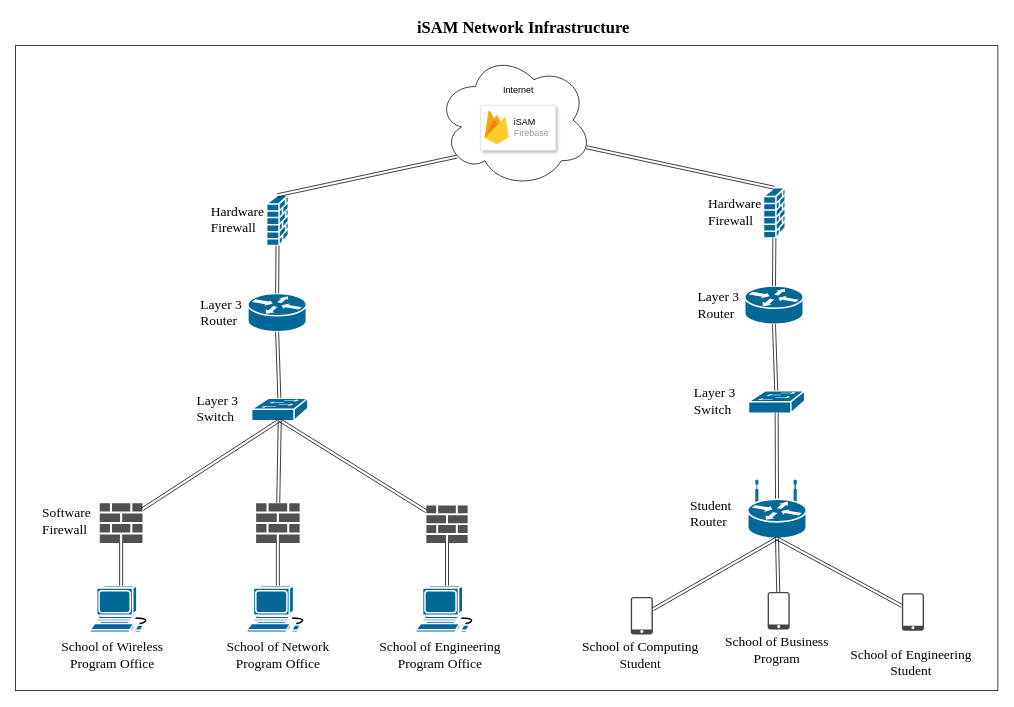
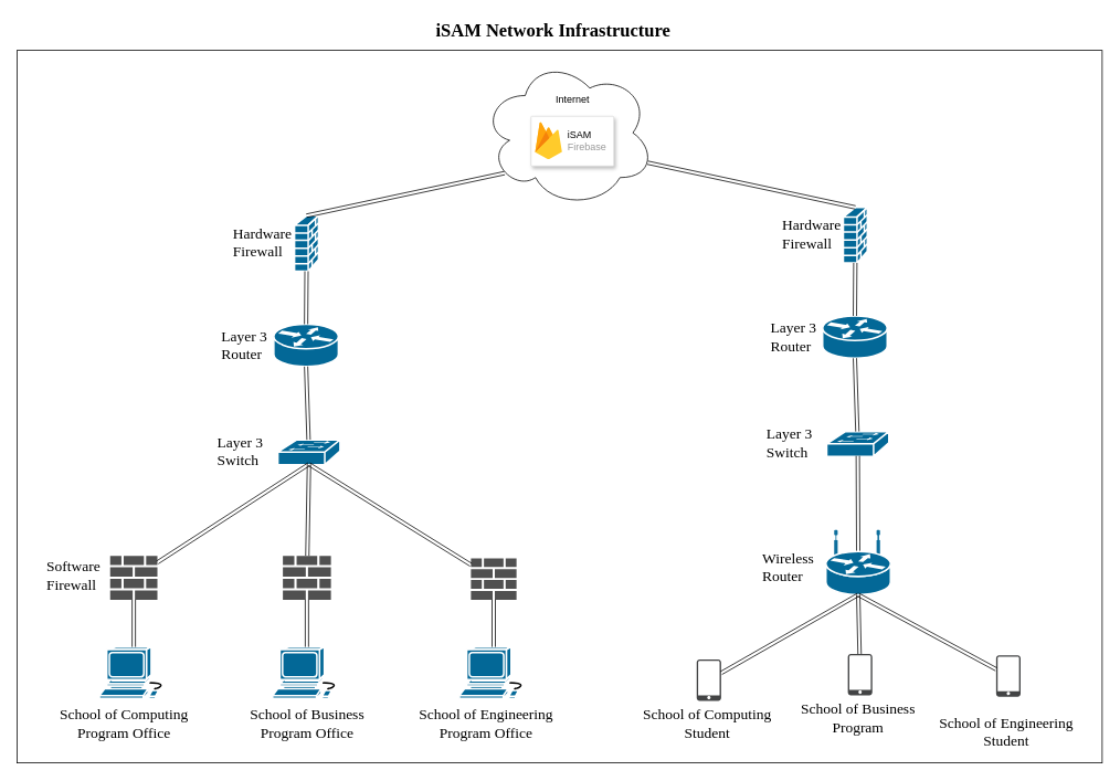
- <mxCell id="2" value="iSAM Network Infrastructure" style="text;html=1;resizable=0;points=[];autosize=1;align=left;verticalAlign=top;spacingTop=-4;fontSize=22;fontFamily=Times New Roman;fontStyle=1" parent="1" vertex="1"><mxGeometry x="554" y="20" width="280" height="30" as="geometry" /></mxCell>
+ <mxCell id="2" value="iSAM Network Infrastructure" style="text;html=1;resizable=0;points=[];autosize=1;align=left;verticalAlign=top;spacingTop=-4;fontSize=22;fontFamily=Times New Roman;fontStyle=1" parent="1" vertex="1"><mxGeometry x="524" y="20" width="280" height="30" as="geometry" /></mxCell>
- <mxCell id="46" value="Student &lt;br&gt;Router" style="text;html=1;resizable=0;points=[];autosize=1;align=left;verticalAlign=top;spacingTop=-4;fontSize=18;fontFamily=Times New Roman;" parent="1" vertex="1"><mxGeometry x="917.5" y="660" width="80" height="50" as="geometry" /></mxCell>
+ <mxCell id="46" value="Wireless &lt;br&gt;Router" style="text;html=1;resizable=0;points=[];autosize=1;align=left;verticalAlign=top;spacingTop=-4;fontSize=18;fontFamily=Times New Roman;" parent="1" vertex="1"><mxGeometry x="917.5" y="660" width="80" height="50" as="geometry" /></mxCell>
- <mxCell id="6" value="School of Wireless&lt;br&gt;Program Office" style="text;html=1;resizable=0;points=[];autosize=1;align=center;verticalAlign=top;spacingTop=-4;fontSize=18;fontFamily=Times New Roman;" parent="1" vertex="1"><mxGeometry x="64" y="848.5" width="170" height="50" as="geometry" /></mxCell>
+ <mxCell id="6" value="School of Computing&lt;br&gt;Program Office" style="text;html=1;resizable=0;points=[];autosize=1;align=center;verticalAlign=top;spacingTop=-4;fontSize=18;fontFamily=Times New Roman;" parent="1" vertex="1"><mxGeometry x="64" y="848.5" width="170" height="50" as="geometry" /></mxCell>
- <mxCell id="7" value="School of Network&lt;br&gt;Program Office" style="text;html=1;resizable=0;points=[];autosize=1;align=center;verticalAlign=top;spacingTop=-4;fontSize=18;fontFamily=Times New Roman;" parent="1" vertex="1"><mxGeometry x="295" y="848.5" width="150" height="50" as="geometry" /></mxCell>
+ <mxCell id="7" value="School of Business&lt;br&gt;Program Office" style="text;html=1;resizable=0;points=[];autosize=1;align=center;verticalAlign=top;spacingTop=-4;fontSize=18;fontFamily=Times New Roman;" parent="1" vertex="1"><mxGeometry x="295" y="848.5" width="150" height="50" as="geometry" /></mxCell>
